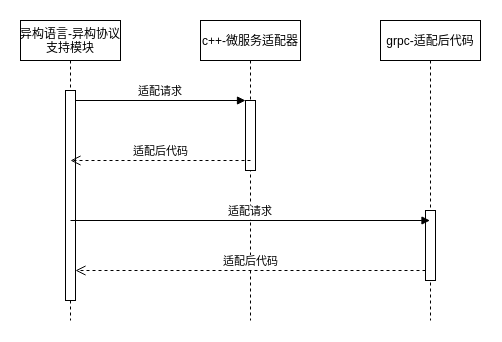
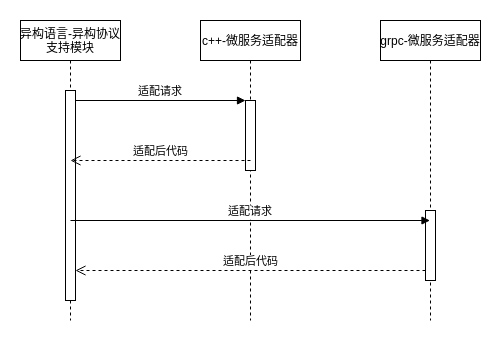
- <mxCell id="7" value="grpc-适配后代码" style="shape=umlLifeline;perimeter=lifelinePerimeter;container=1;collapsible=0;recursiveResize=0;rounded=0;shadow=0;strokeWidth=1;" vertex="1" parent="1"><mxGeometry x="380" y="20" width="100" height="300" as="geometry" /></mxCell>
+ <mxCell id="7" value="grpc-微服务适配器" style="shape=umlLifeline;perimeter=lifelinePerimeter;container=1;collapsible=0;recursiveResize=0;rounded=0;shadow=0;strokeWidth=1;" vertex="1" parent="1"><mxGeometry x="380" y="20" width="100" height="300" as="geometry" /></mxCell>
